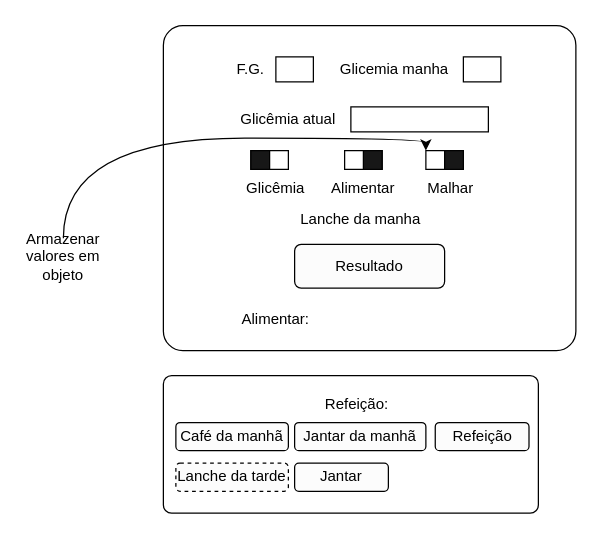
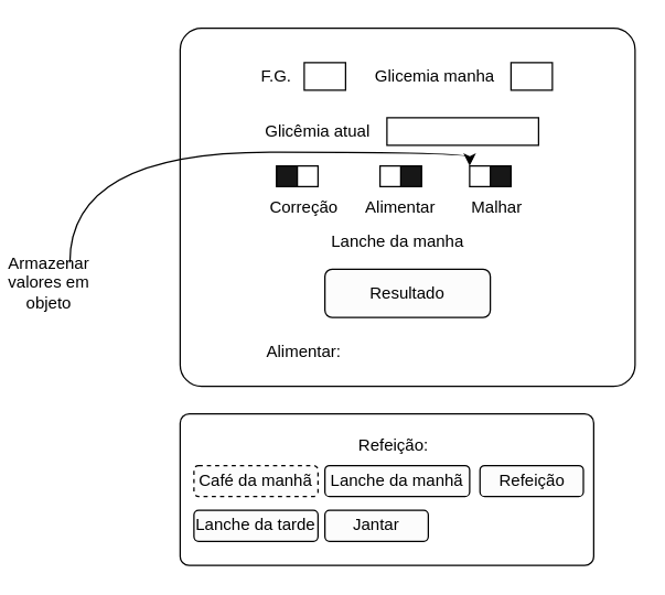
- <mxCell id="4" value="Glicêmia" style="text;html=1;strokeColor=none;fillColor=none;align=center;verticalAlign=middle;whiteSpace=wrap;rounded=0;" vertex="1" parent="1"><mxGeometry x="190" y="135" width="60" height="30" as="geometry" /></mxCell>
+ <mxCell id="4" value="Correção" style="text;html=1;strokeColor=none;fillColor=none;align=center;verticalAlign=middle;whiteSpace=wrap;rounded=0;" vertex="1" parent="1"><mxGeometry x="190" y="135" width="60" height="30" as="geometry" /></mxCell>
- <mxCell id="32" value="Armazenar valores em objeto" style="text;html=1;strokeColor=none;fillColor=none;align=center;verticalAlign=middle;whiteSpace=wrap;rounded=0;" vertex="1" parent="1"><mxGeometry x="20" y="190" width="60" height="30" as="geometry" /></mxCell>
+ <mxCell id="32" value="Armazenar valores em objeto" style="text;html=1;strokeColor=none;fillColor=none;align=center;verticalAlign=middle;whiteSpace=wrap;rounded=0;" vertex="1" parent="1"><mxGeometry x="5" y="190" width="60" height="30" as="geometry" /></mxCell>
- <mxCell id="25" value="Café da manhã" style="rounded=1;whiteSpace=wrap;html=1;fillColor=#FCFCFC;" vertex="1" parent="1"><mxGeometry x="140" y="337.5" width="90" height="22.5" as="geometry" /></mxCell>
+ <mxCell id="25" value="Café da manhã" style="rounded=1;whiteSpace=wrap;html=1;fillColor=#FCFCFC;dashed=1;" vertex="1" parent="1"><mxGeometry x="140" y="337.5" width="90" height="22.5" as="geometry" /></mxCell>
- <mxCell id="26" value="Jantar da manhã" style="rounded=1;whiteSpace=wrap;html=1;fillColor=#FCFCFC;" vertex="1" parent="1"><mxGeometry x="235" y="337.5" width="105" height="22.5" as="geometry" /></mxCell>
+ <mxCell id="26" value="Lanche da manhã" style="rounded=1;whiteSpace=wrap;html=1;fillColor=#FCFCFC;" vertex="1" parent="1"><mxGeometry x="235" y="337.5" width="105" height="22.5" as="geometry" /></mxCell>
- <mxCell id="28" value="Lanche da tarde" style="rounded=1;whiteSpace=wrap;html=1;fillColor=#FCFCFC;dashed=1;" vertex="1" parent="1"><mxGeometry x="140" y="370" width="90" height="22.5" as="geometry" /></mxCell>
+ <mxCell id="28" value="Lanche da tarde" style="rounded=1;whiteSpace=wrap;html=1;fillColor=#FCFCFC;" vertex="1" parent="1"><mxGeometry x="140" y="370" width="90" height="22.5" as="geometry" /></mxCell>
